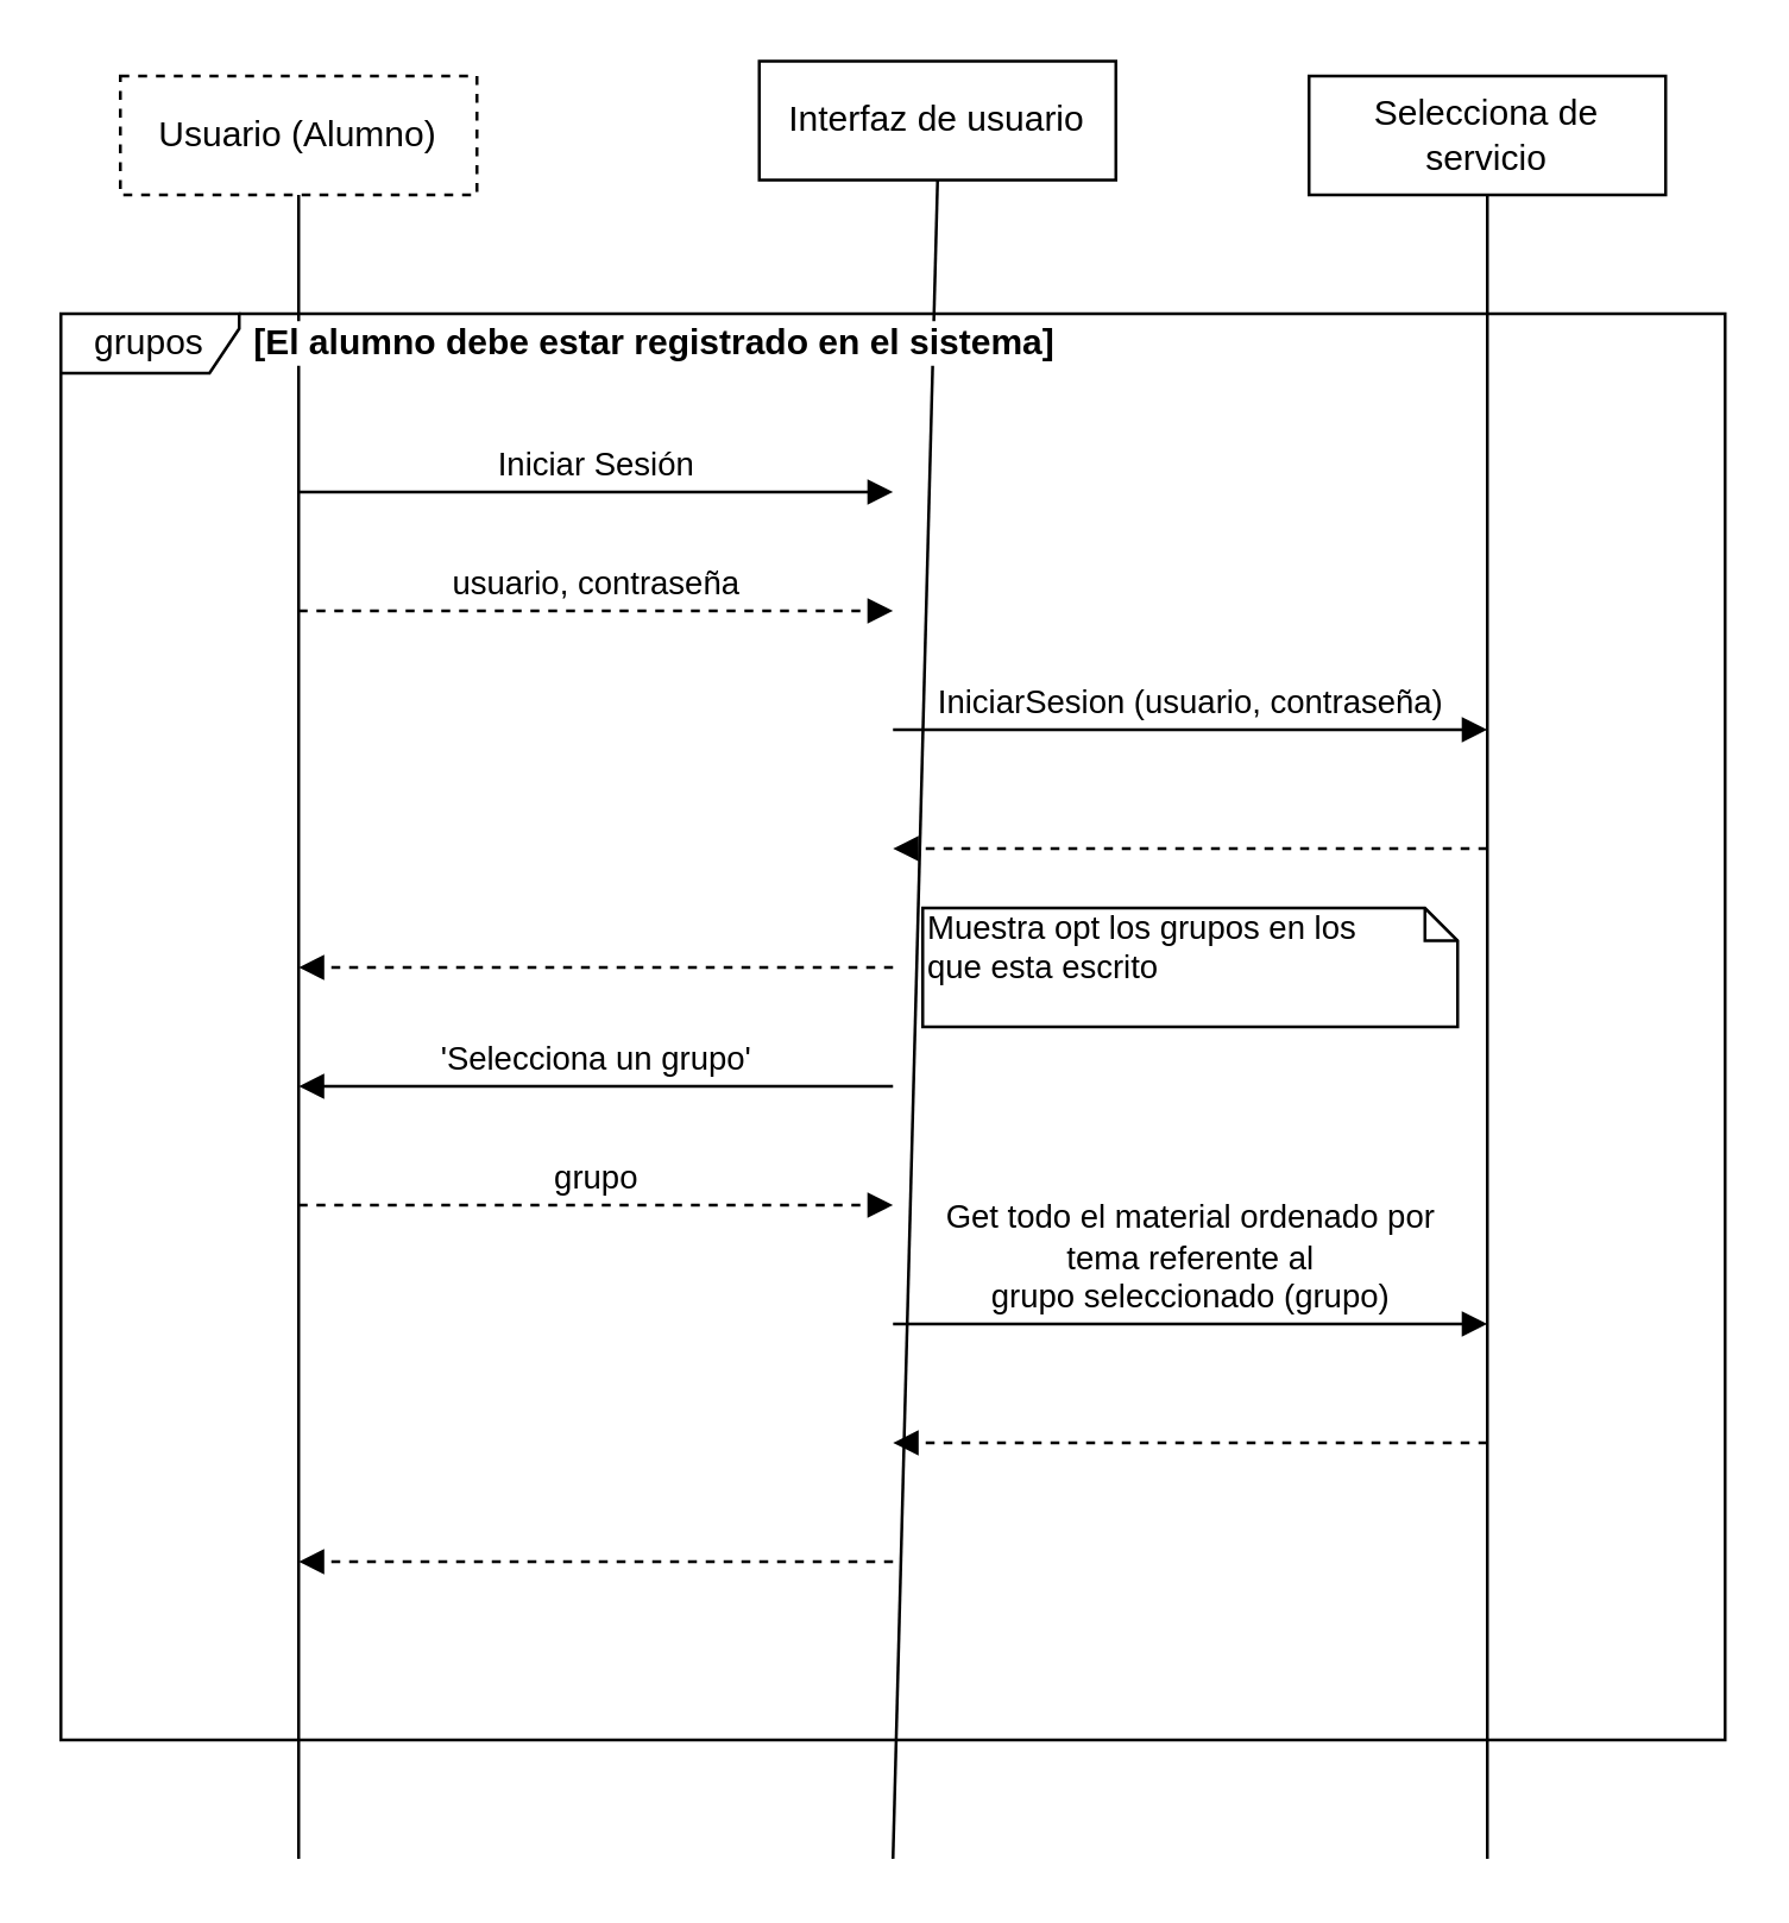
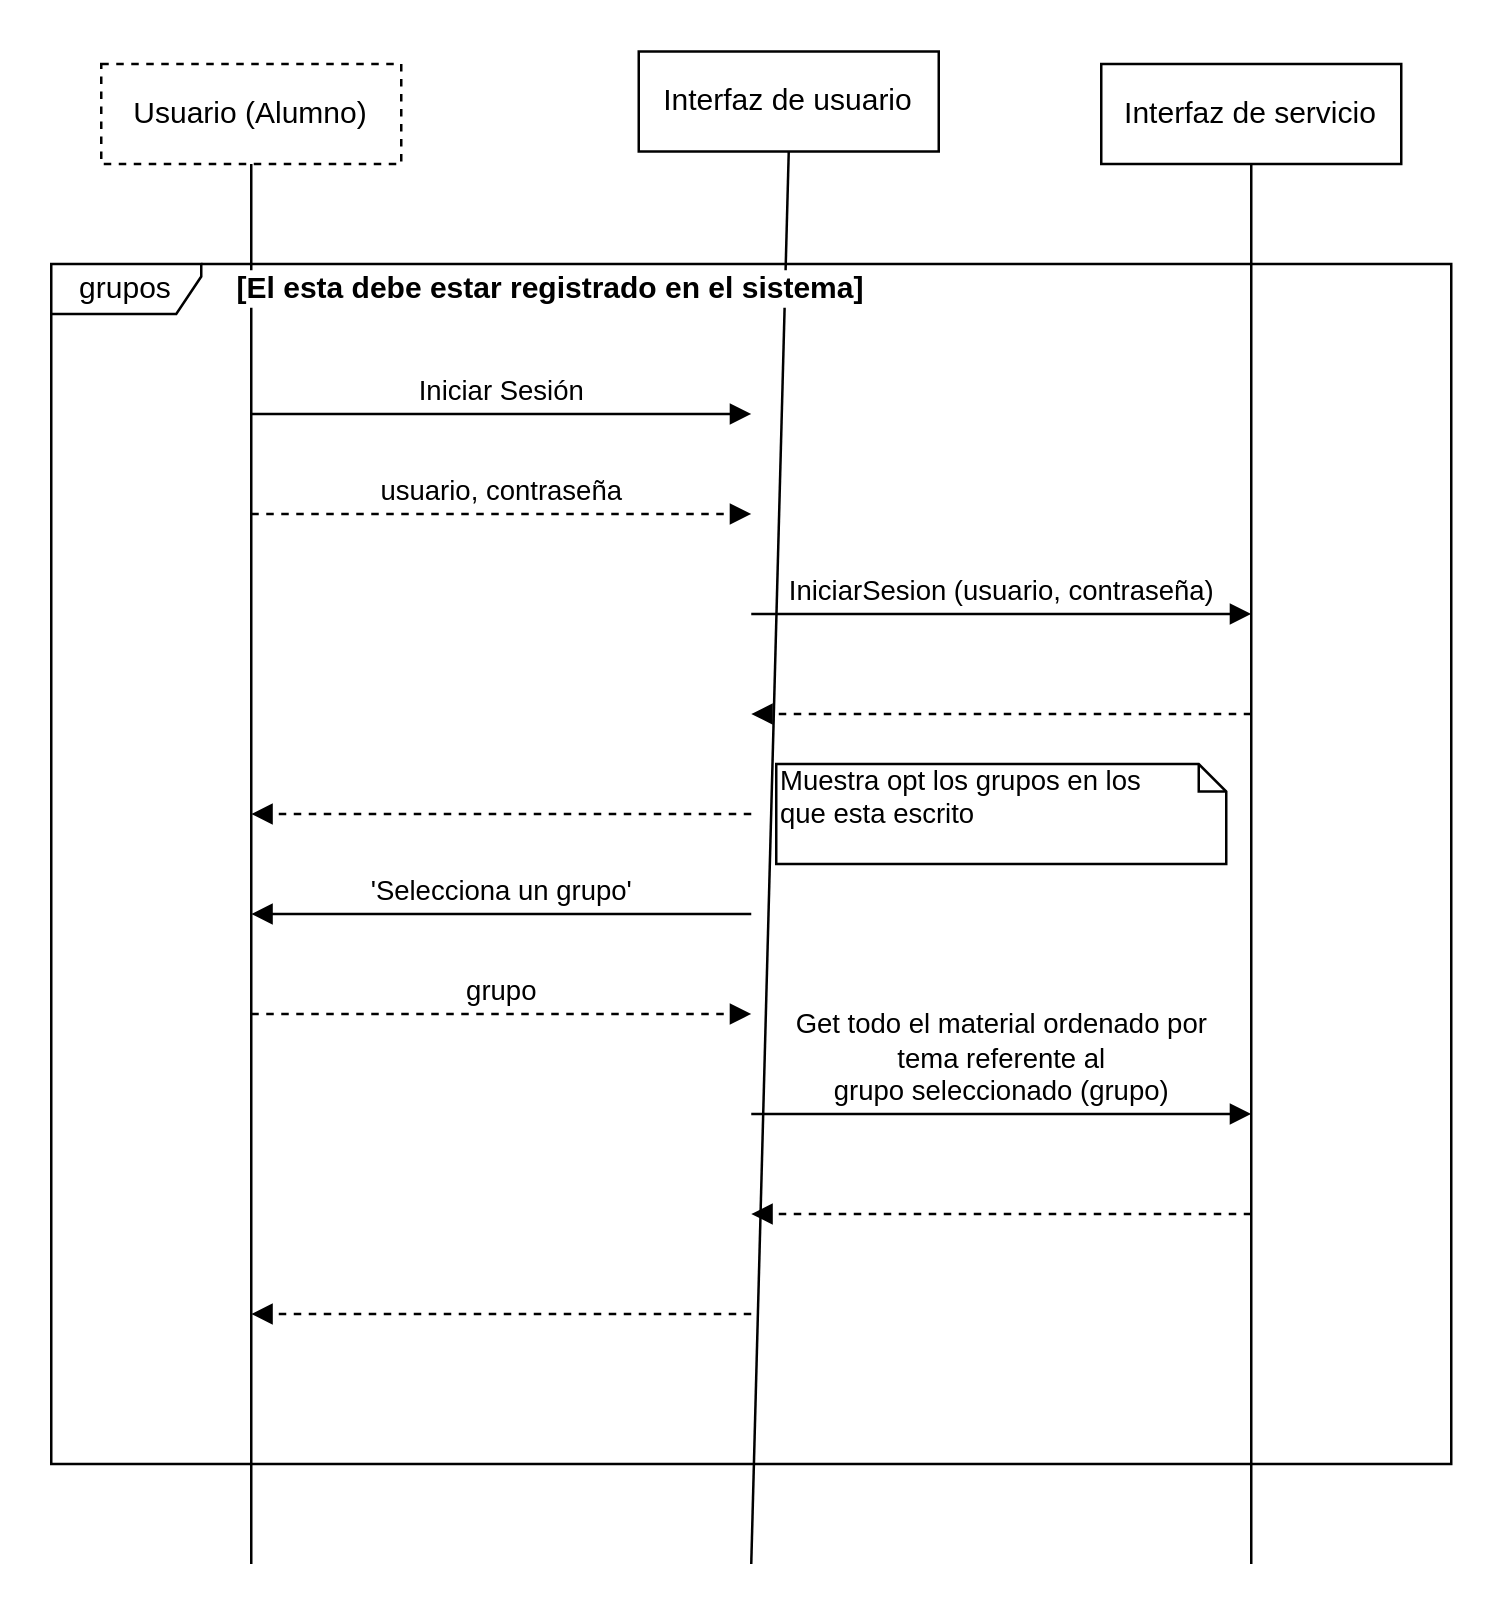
- <mxCell id="6" value="Selecciona de servicio" style="rounded=0;whiteSpace=wrap;html=1;" parent="1" vertex="1"><mxGeometry x="440" y="25" width="120" height="40" as="geometry" /></mxCell>
+ <mxCell id="6" value="Interfaz de servicio" style="rounded=0;whiteSpace=wrap;html=1;" parent="1" vertex="1"><mxGeometry x="440" y="25" width="120" height="40" as="geometry" /></mxCell>
- <mxCell id="9" value="[El alumno debe estar registrado en el sistema]" style="text;html=1;strokeColor=none;fillColor=none;align=center;verticalAlign=middle;whiteSpace=wrap;rounded=0;fontStyle=1;labelBackgroundColor=#ffffff;" parent="1" vertex="1"><mxGeometry x="80" y="105" width="280" height="20" as="geometry" /></mxCell>
+ <mxCell id="9" value="[El esta debe estar registrado en el sistema]" style="text;html=1;strokeColor=none;fillColor=none;align=center;verticalAlign=middle;whiteSpace=wrap;rounded=0;fontStyle=1;labelBackgroundColor=#ffffff;" parent="1" vertex="1"><mxGeometry x="80" y="105" width="280" height="20" as="geometry" /></mxCell>
